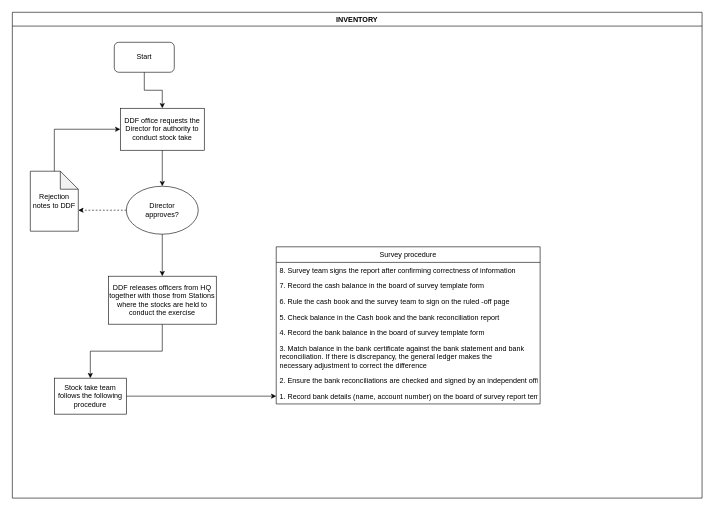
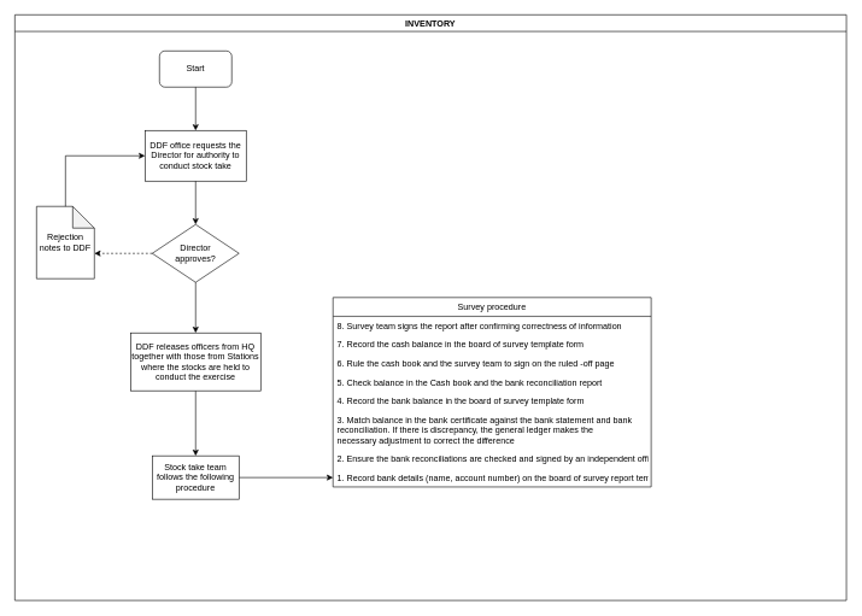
- <mxCell id="3" value="Start" style="rounded=1;whiteSpace=wrap;html=1;" vertex="1" parent="2"><mxGeometry x="170" y="50" width="100" height="50" as="geometry" /></mxCell>
+ <mxCell id="3" value="Start" style="rounded=1;whiteSpace=wrap;html=1;" vertex="1" parent="2"><mxGeometry x="200" y="50" width="100" height="50" as="geometry" /></mxCell>
- <mxCell id="6" value="&lt;div&gt;Director&lt;/div&gt;&lt;div&gt;approves?&lt;/div&gt;" style="ellipse;whiteSpace=wrap;html=1;" vertex="1" parent="2"><mxGeometry x="190" y="290" width="120" height="80" as="geometry" /></mxCell>
+ <mxCell id="6" value="&lt;div&gt;Director&lt;/div&gt;&lt;div&gt;approves?&lt;/div&gt;" style="rhombus;whiteSpace=wrap;html=1;" vertex="1" parent="2"><mxGeometry x="190" y="290" width="120" height="80" as="geometry" /></mxCell>
- <mxCell id="24" value="Stock take team follows the following procedure" style="whiteSpace=wrap;html=1;" vertex="1" parent="1"><mxGeometry x="90" y="630" width="120" height="60" as="geometry" /></mxCell>
+ <mxCell id="24" value="Stock take team follows the following procedure" style="whiteSpace=wrap;html=1;" vertex="1" parent="1"><mxGeometry x="210" y="630" width="120" height="60" as="geometry" /></mxCell>
